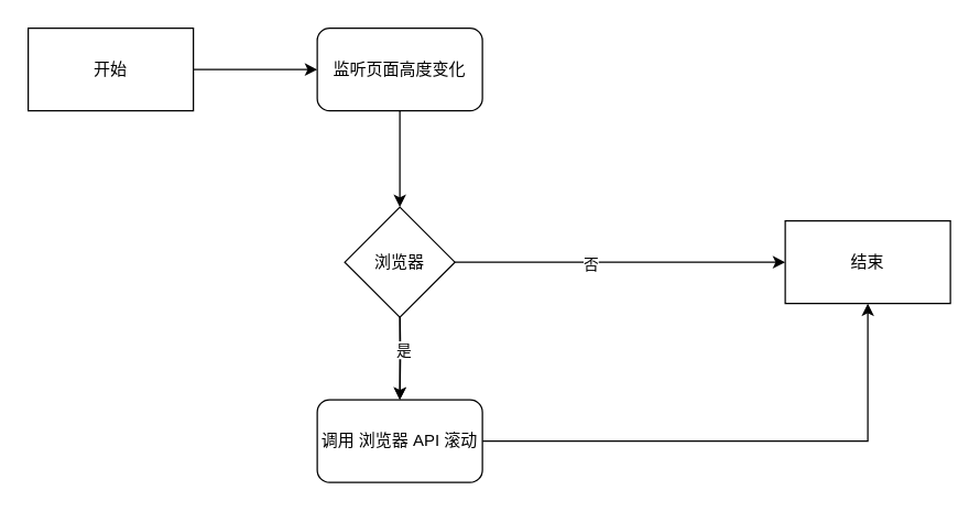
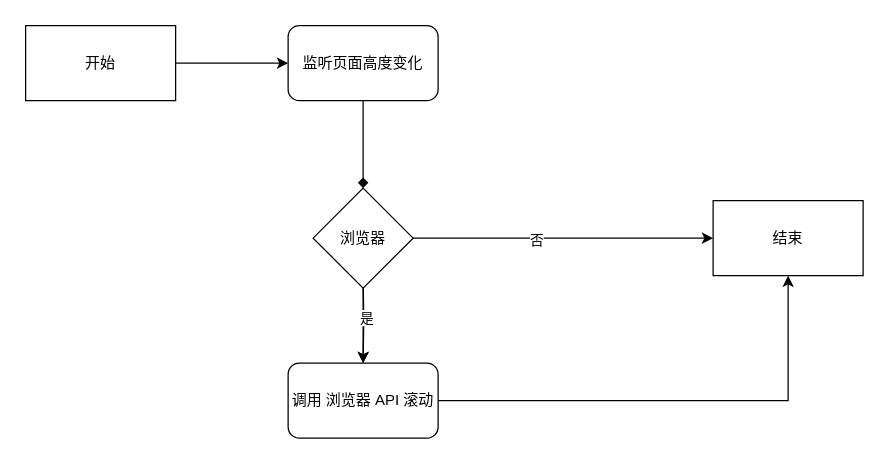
- <mxCell id="2" style="edgeStyle=orthogonalEdgeStyle;rounded=0;orthogonalLoop=1;jettySize=auto;html=1;exitX=0.5;exitY=1;exitDx=0;exitDy=0;entryX=0.5;entryY=0;entryDx=0;entryDy=0;" edge="1" parent="1" source="3" target="14"><mxGeometry relative="1" as="geometry"><mxPoint x="290" y="160" as="targetPoint" /></mxGeometry></mxCell>
+ <mxCell id="2" style="edgeStyle=orthogonalEdgeStyle;rounded=0;orthogonalLoop=1;jettySize=auto;html=1;exitX=0.5;exitY=1;exitDx=0;exitDy=0;entryX=0.5;entryY=0;entryDx=0;entryDy=0;endArrow=diamond;" edge="1" parent="1" source="3" target="14"><mxGeometry relative="1" as="geometry"><mxPoint x="290" y="160" as="targetPoint" /></mxGeometry></mxCell>
